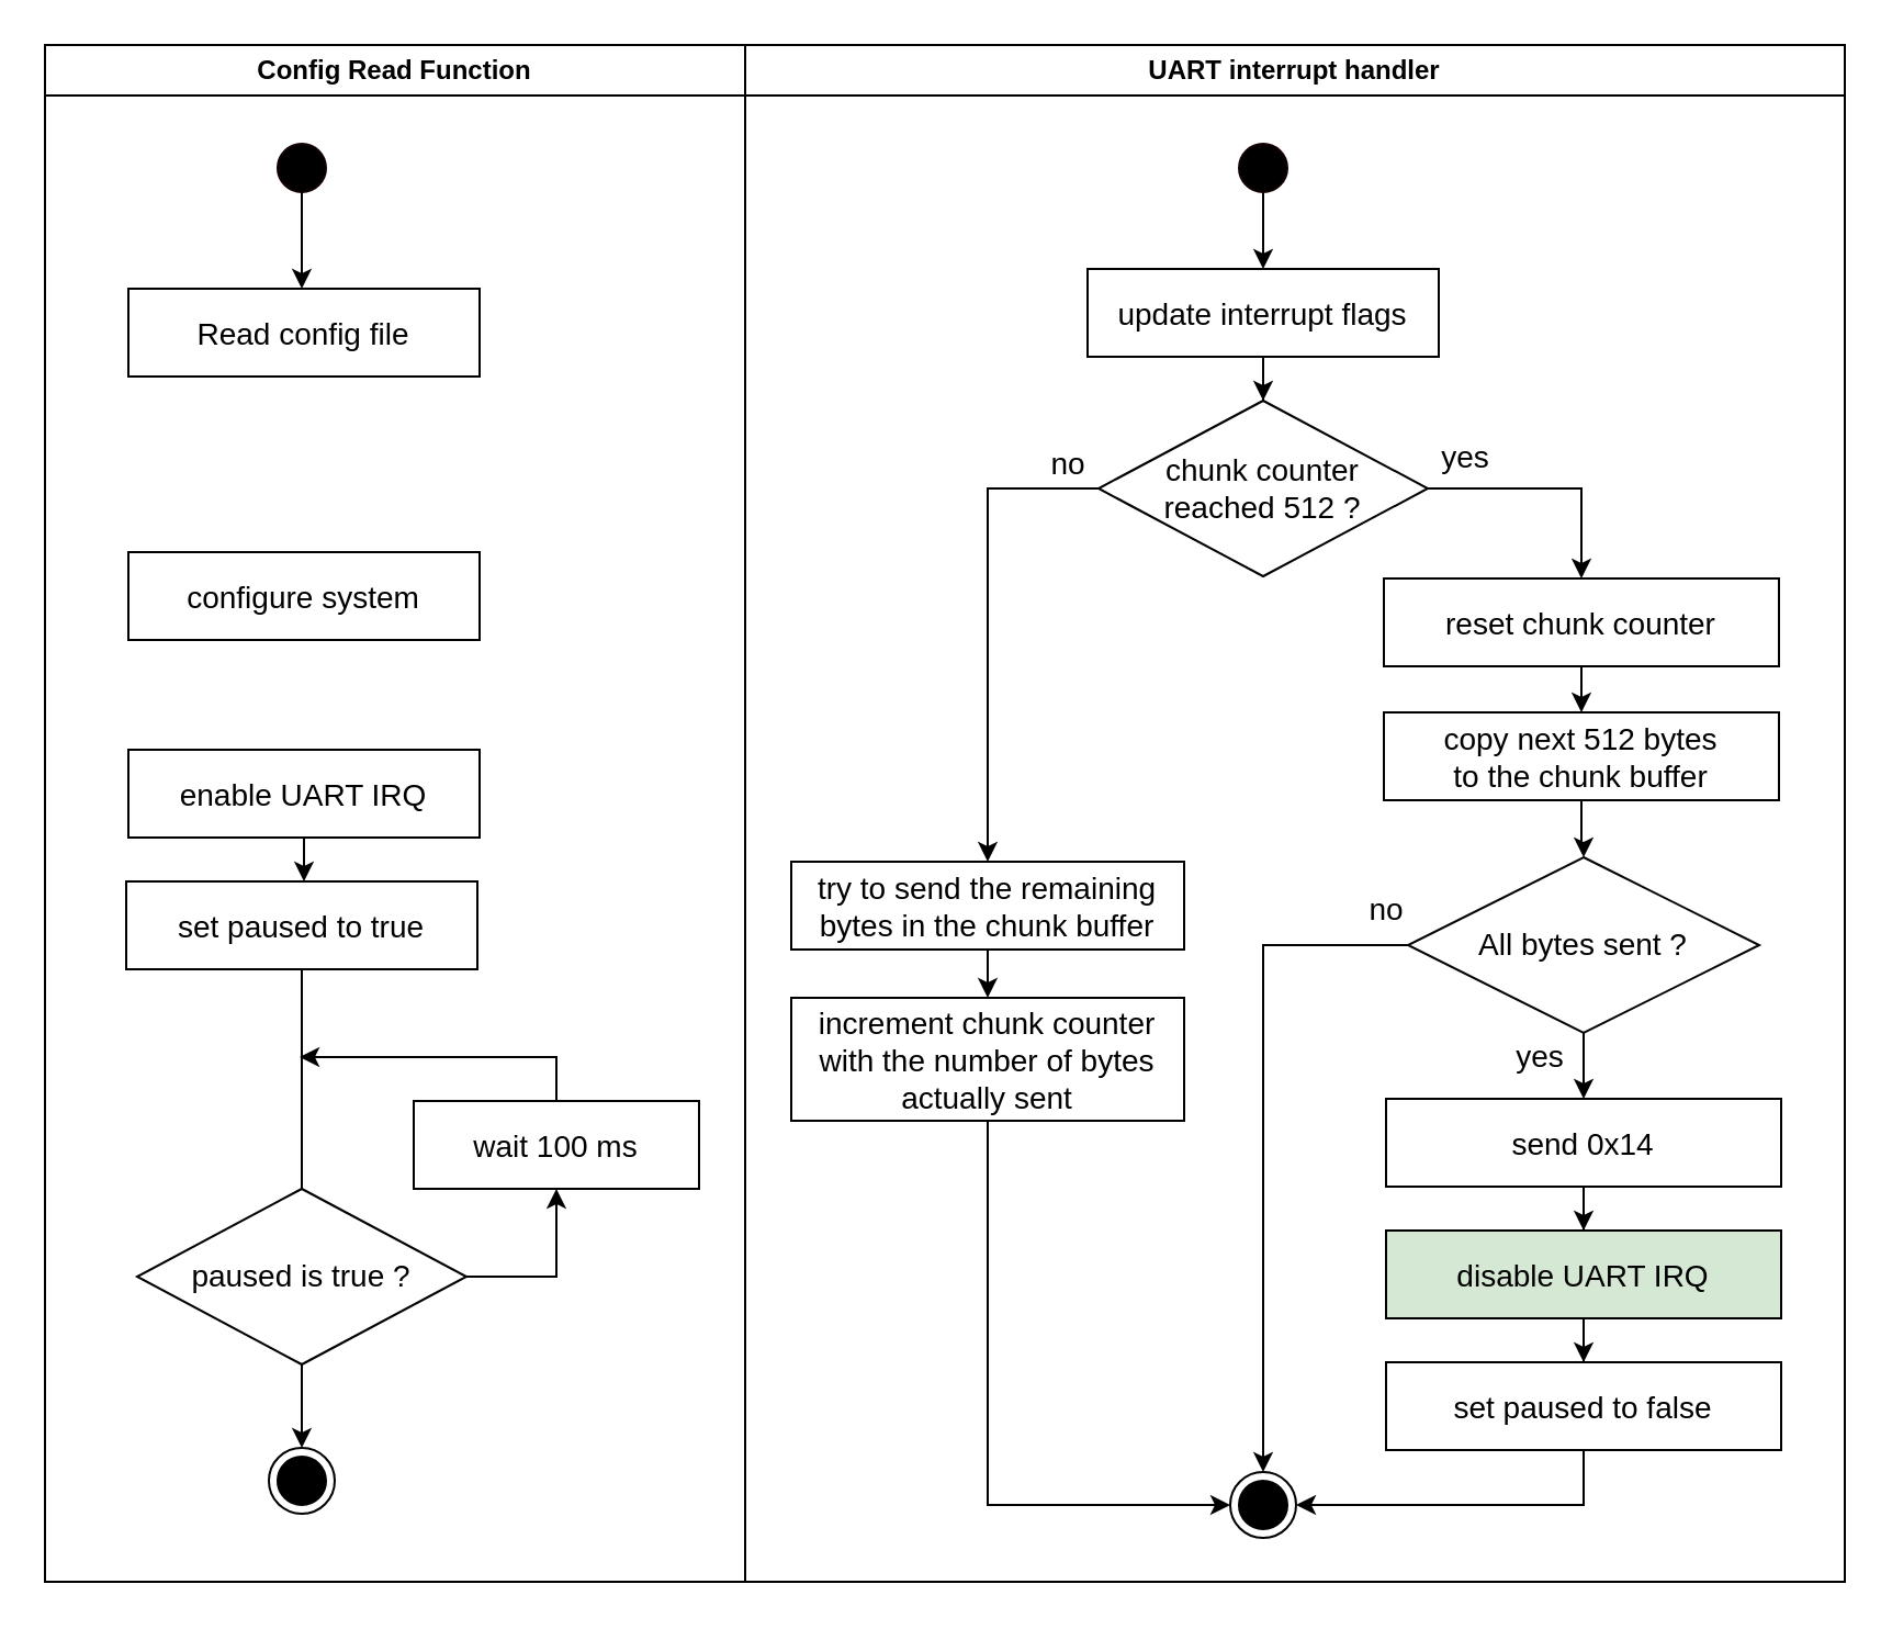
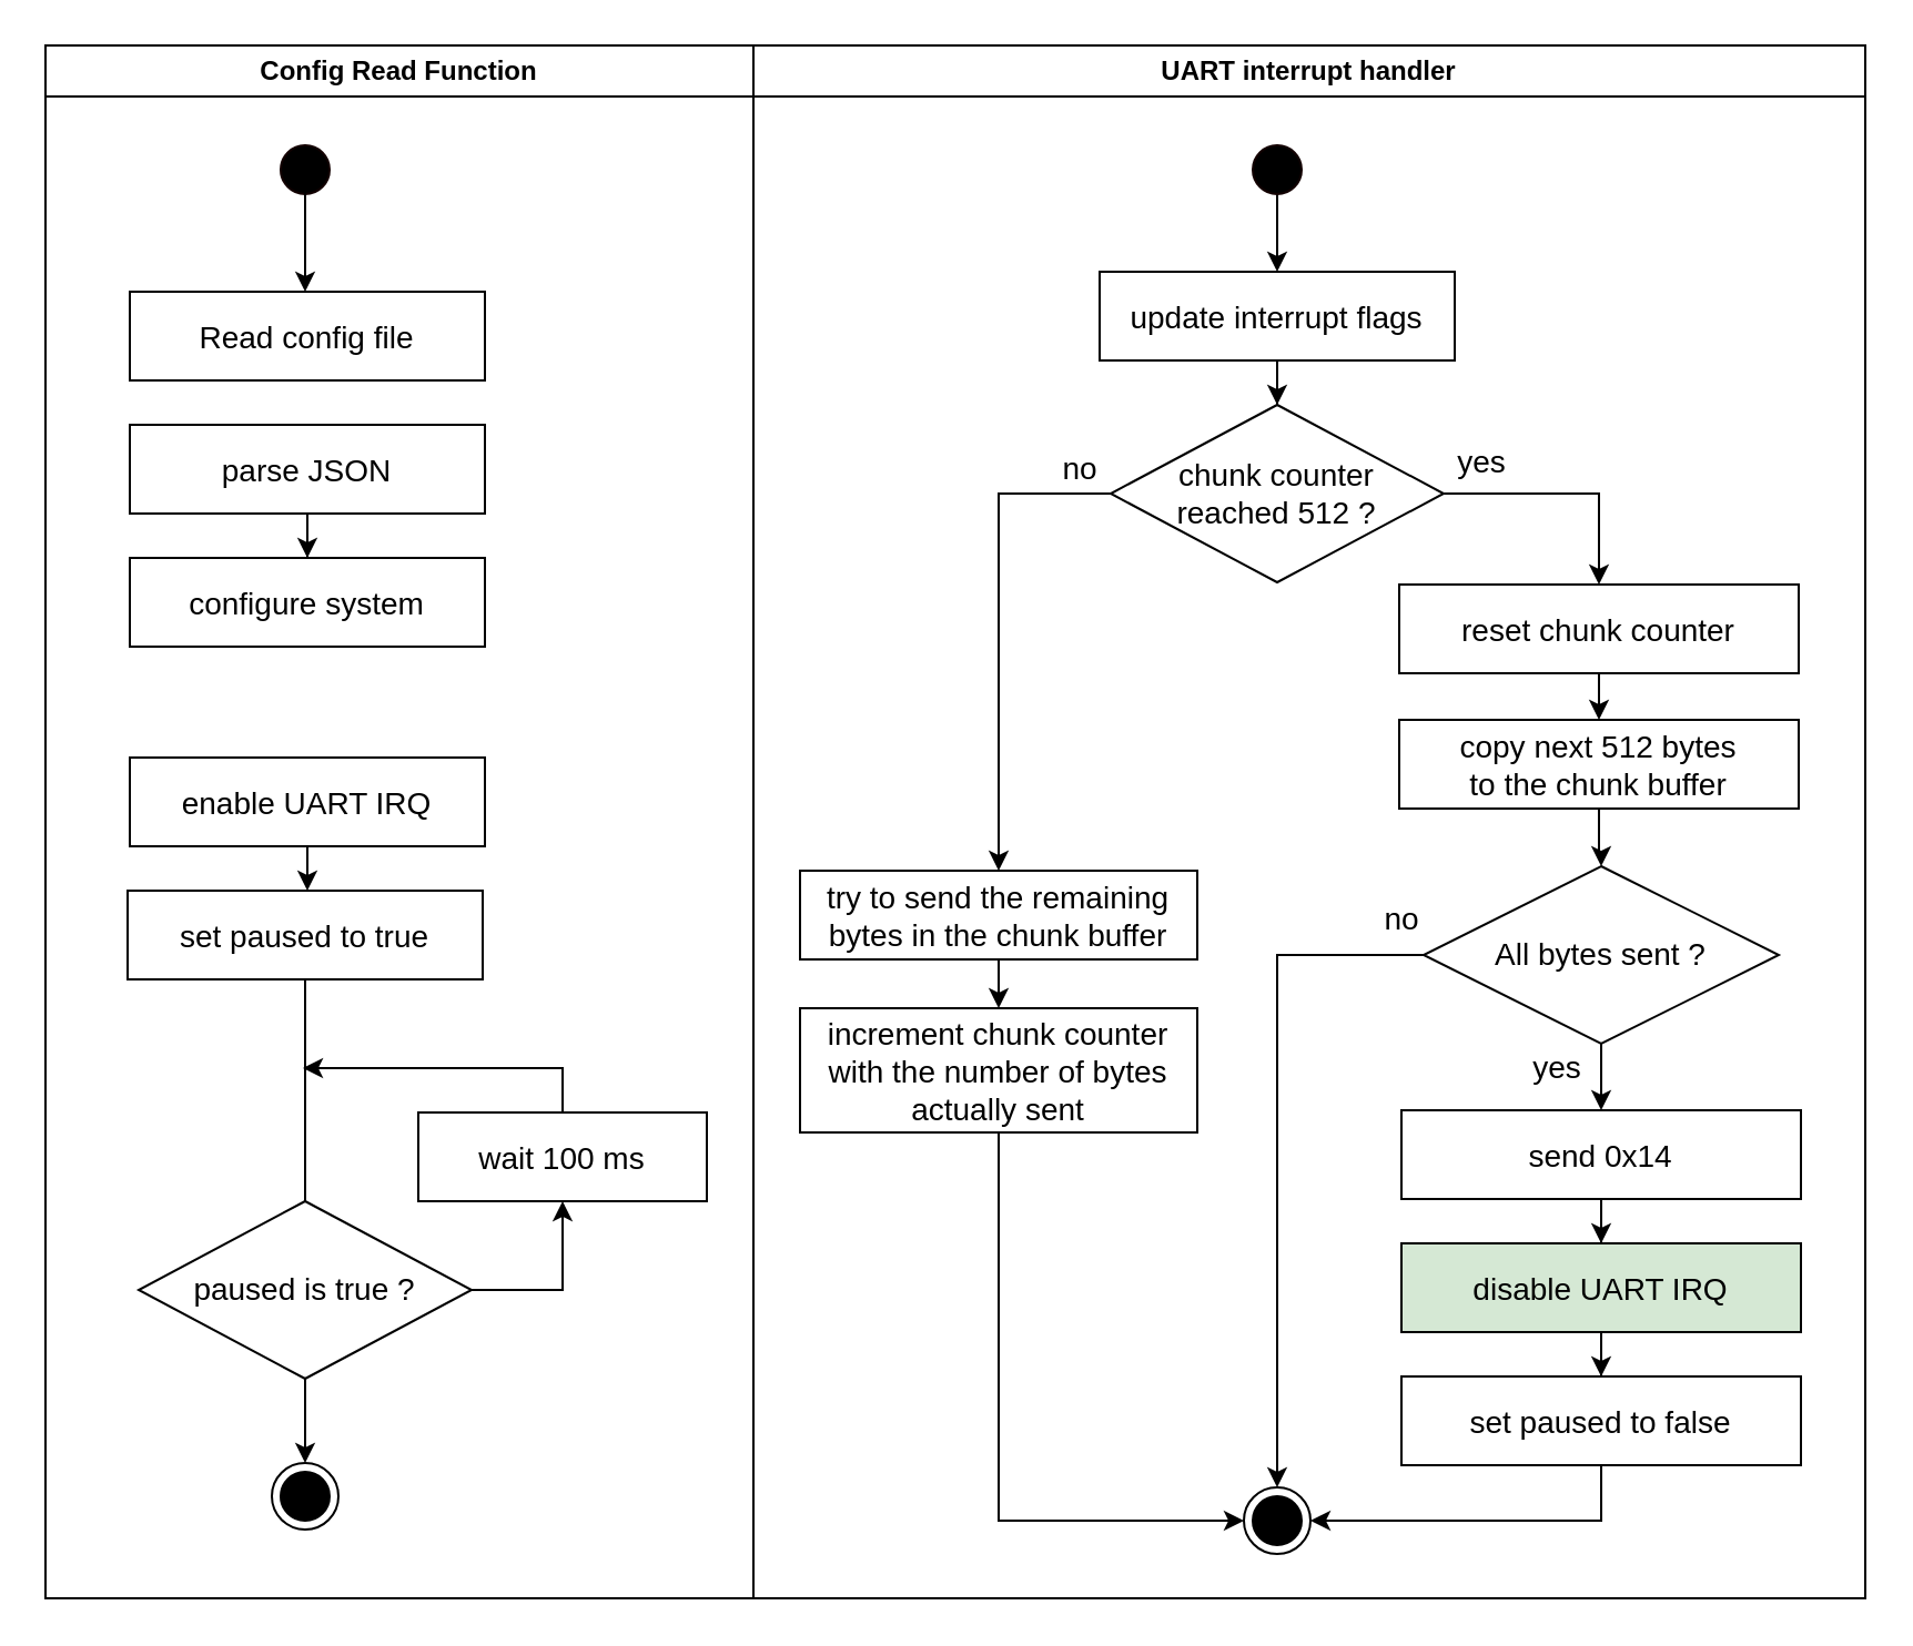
+ <mxCell id="39" value="parse JSON" style="fontSize=14;" parent="1" vertex="1"><mxGeometry x="58" y="191" width="160" height="40" as="geometry" /></mxCell>
+ <mxCell id="38" value="" style="edgeStyle=orthogonalEdgeStyle;rounded=0;orthogonalLoop=1;jettySize=auto;html=1;" parent="1" source="39" target="40" edge="1"><mxGeometry relative="1" as="geometry" /></mxCell>
